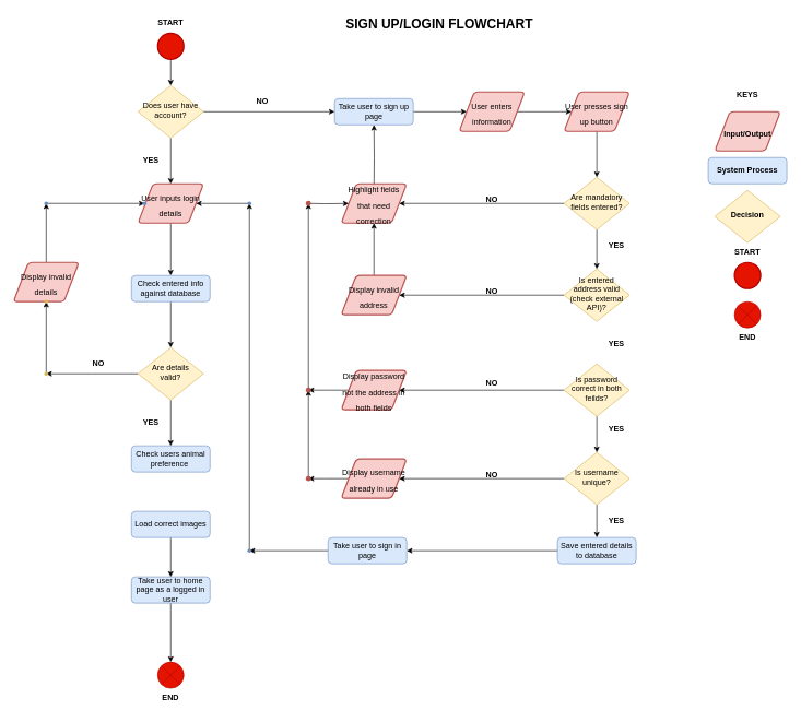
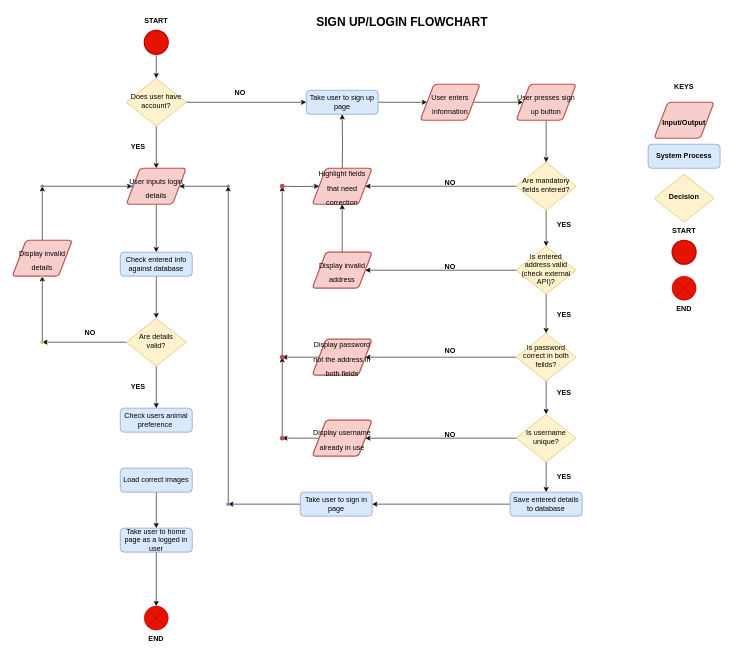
+ <mxCell id="50" value="" style="edgeStyle=orthogonalEdgeStyle;rounded=0;orthogonalLoop=1;jettySize=auto;html=1;fontSize=12;" edge="1" parent="1" source="51" target="59"><mxGeometry relative="1" as="geometry" /></mxCell>
